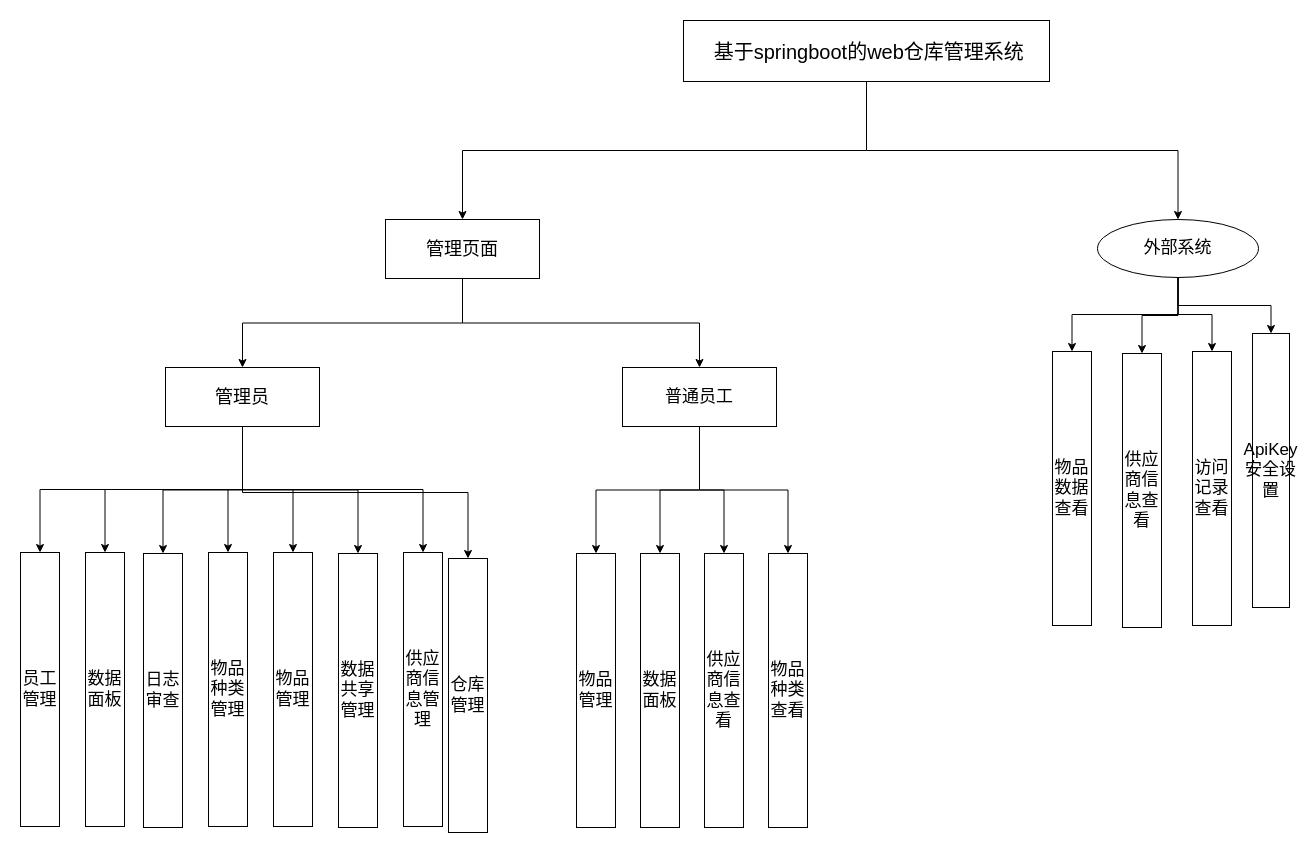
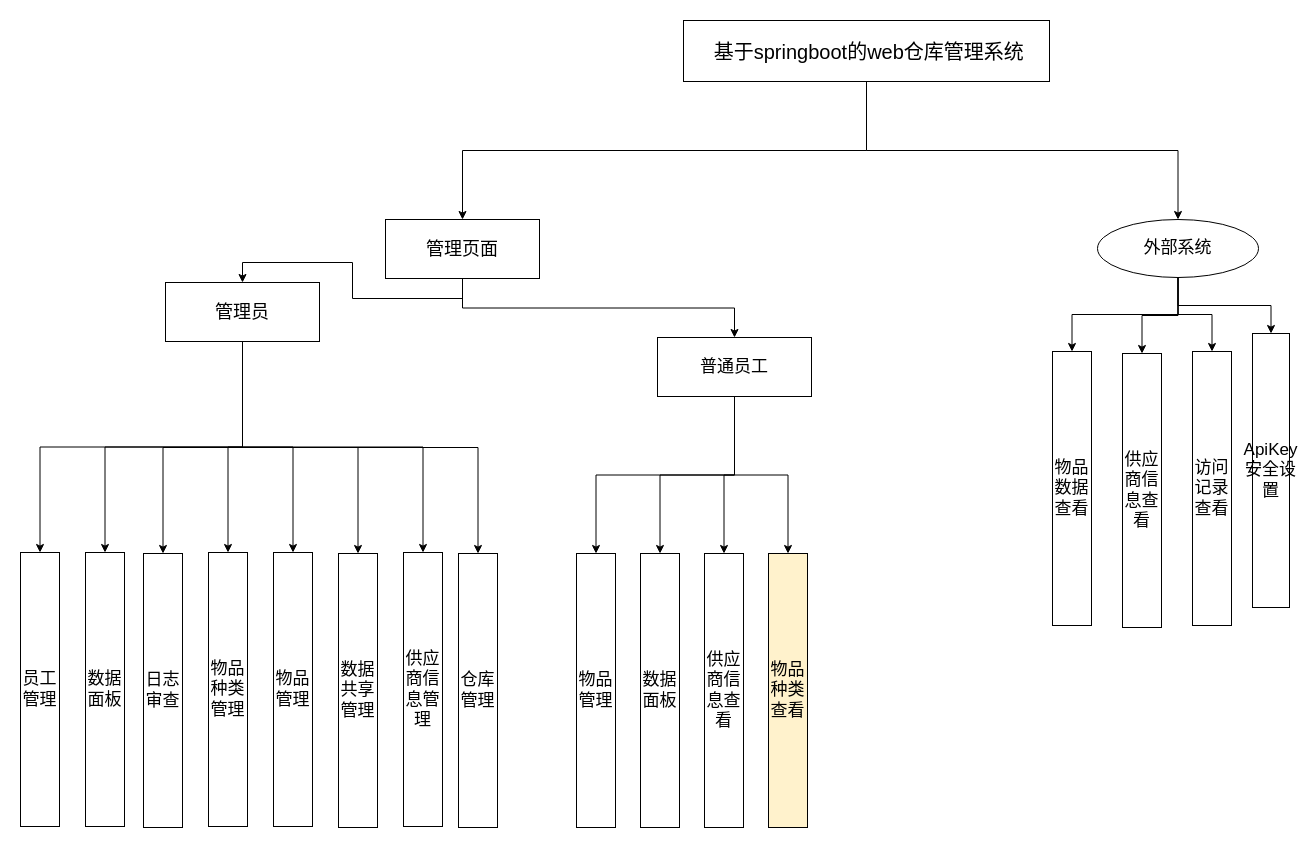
- <mxCell id="21" value="&lt;font style=&quot;font-size: 18px;&quot;&gt;管理员&lt;/font&gt;" style="rounded=0;whiteSpace=wrap;html=1;" parent="1" vertex="1"><mxGeometry x="165" y="367" width="154" height="59" as="geometry" /></mxCell>
+ <mxCell id="21" value="&lt;font style=&quot;font-size: 18px;&quot;&gt;管理员&lt;/font&gt;" style="rounded=0;whiteSpace=wrap;html=1;" parent="1" vertex="1"><mxGeometry x="165" y="282" width="154" height="59" as="geometry" /></mxCell>
- <mxCell id="26" value="&lt;font style=&quot;font-size: 17px;&quot;&gt;普通员工&lt;/font&gt;" style="rounded=0;whiteSpace=wrap;html=1;" parent="1" vertex="1"><mxGeometry x="622" y="367" width="154" height="59" as="geometry" /></mxCell>
+ <mxCell id="26" value="&lt;font style=&quot;font-size: 17px;&quot;&gt;普通员工&lt;/font&gt;" style="rounded=0;whiteSpace=wrap;html=1;" parent="1" vertex="1"><mxGeometry x="657" y="337" width="154" height="59" as="geometry" /></mxCell>
- <mxCell id="37" value="&lt;font style=&quot;font-size: 17px;&quot;&gt;物品种类查看&lt;/font&gt;" style="rounded=0;whiteSpace=wrap;html=1;" parent="1" vertex="1"><mxGeometry x="768" y="553" width="39" height="274" as="geometry" /></mxCell>
+ <mxCell id="37" value="&lt;font style=&quot;font-size: 17px;&quot;&gt;物品种类查看&lt;/font&gt;" style="rounded=0;whiteSpace=wrap;html=1;fillColor=#fff2cc;" parent="1" vertex="1"><mxGeometry x="768" y="553" width="39" height="274" as="geometry" /></mxCell>
- <mxCell id="42" value="&lt;span style=&quot;font-size: 17px;&quot;&gt;仓库管理&lt;/span&gt;" style="rounded=0;whiteSpace=wrap;html=1;" vertex="1" parent="1"><mxGeometry x="448" y="558" width="39" height="274" as="geometry" /></mxCell>
+ <mxCell id="42" value="&lt;span style=&quot;font-size: 17px;&quot;&gt;仓库管理&lt;/span&gt;" style="rounded=0;whiteSpace=wrap;html=1;" vertex="1" parent="1"><mxGeometry x="458" y="553" width="39" height="274" as="geometry" /></mxCell>
